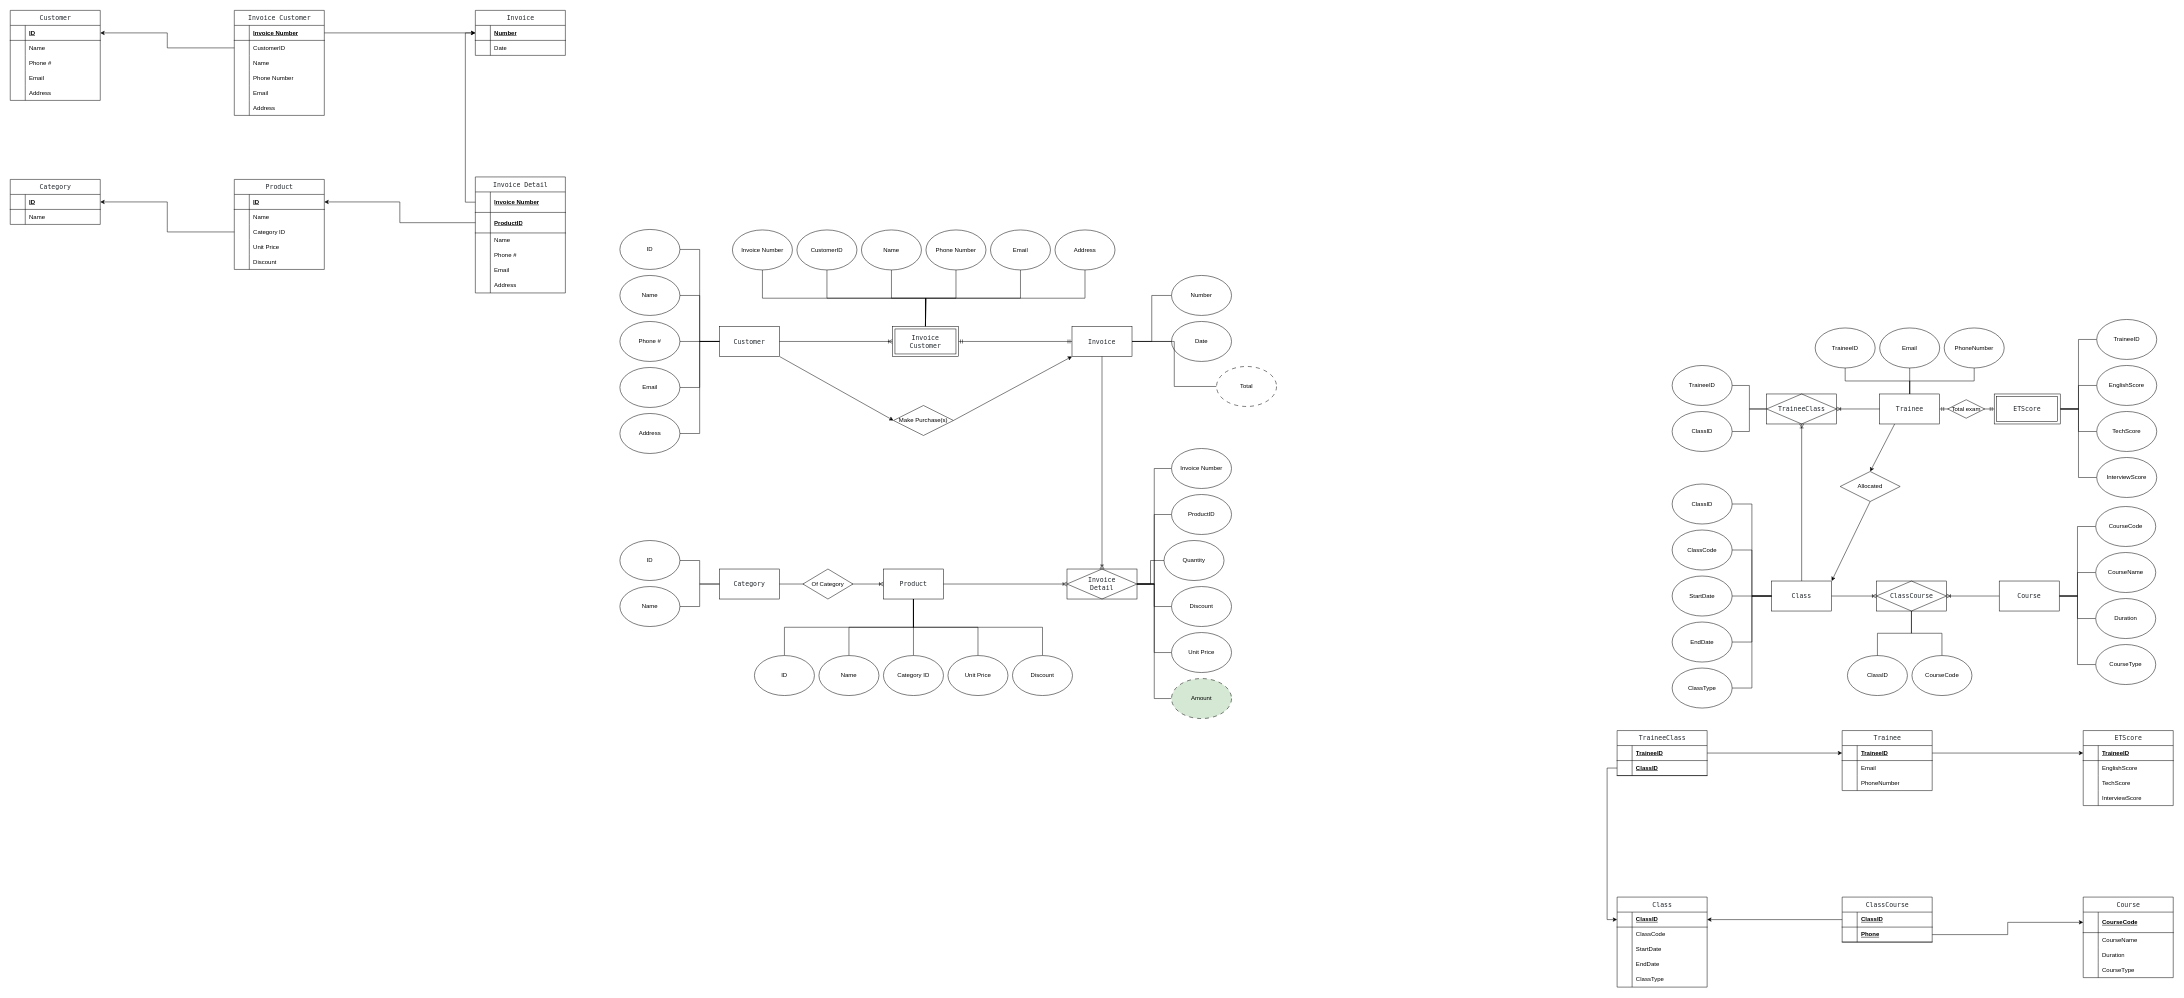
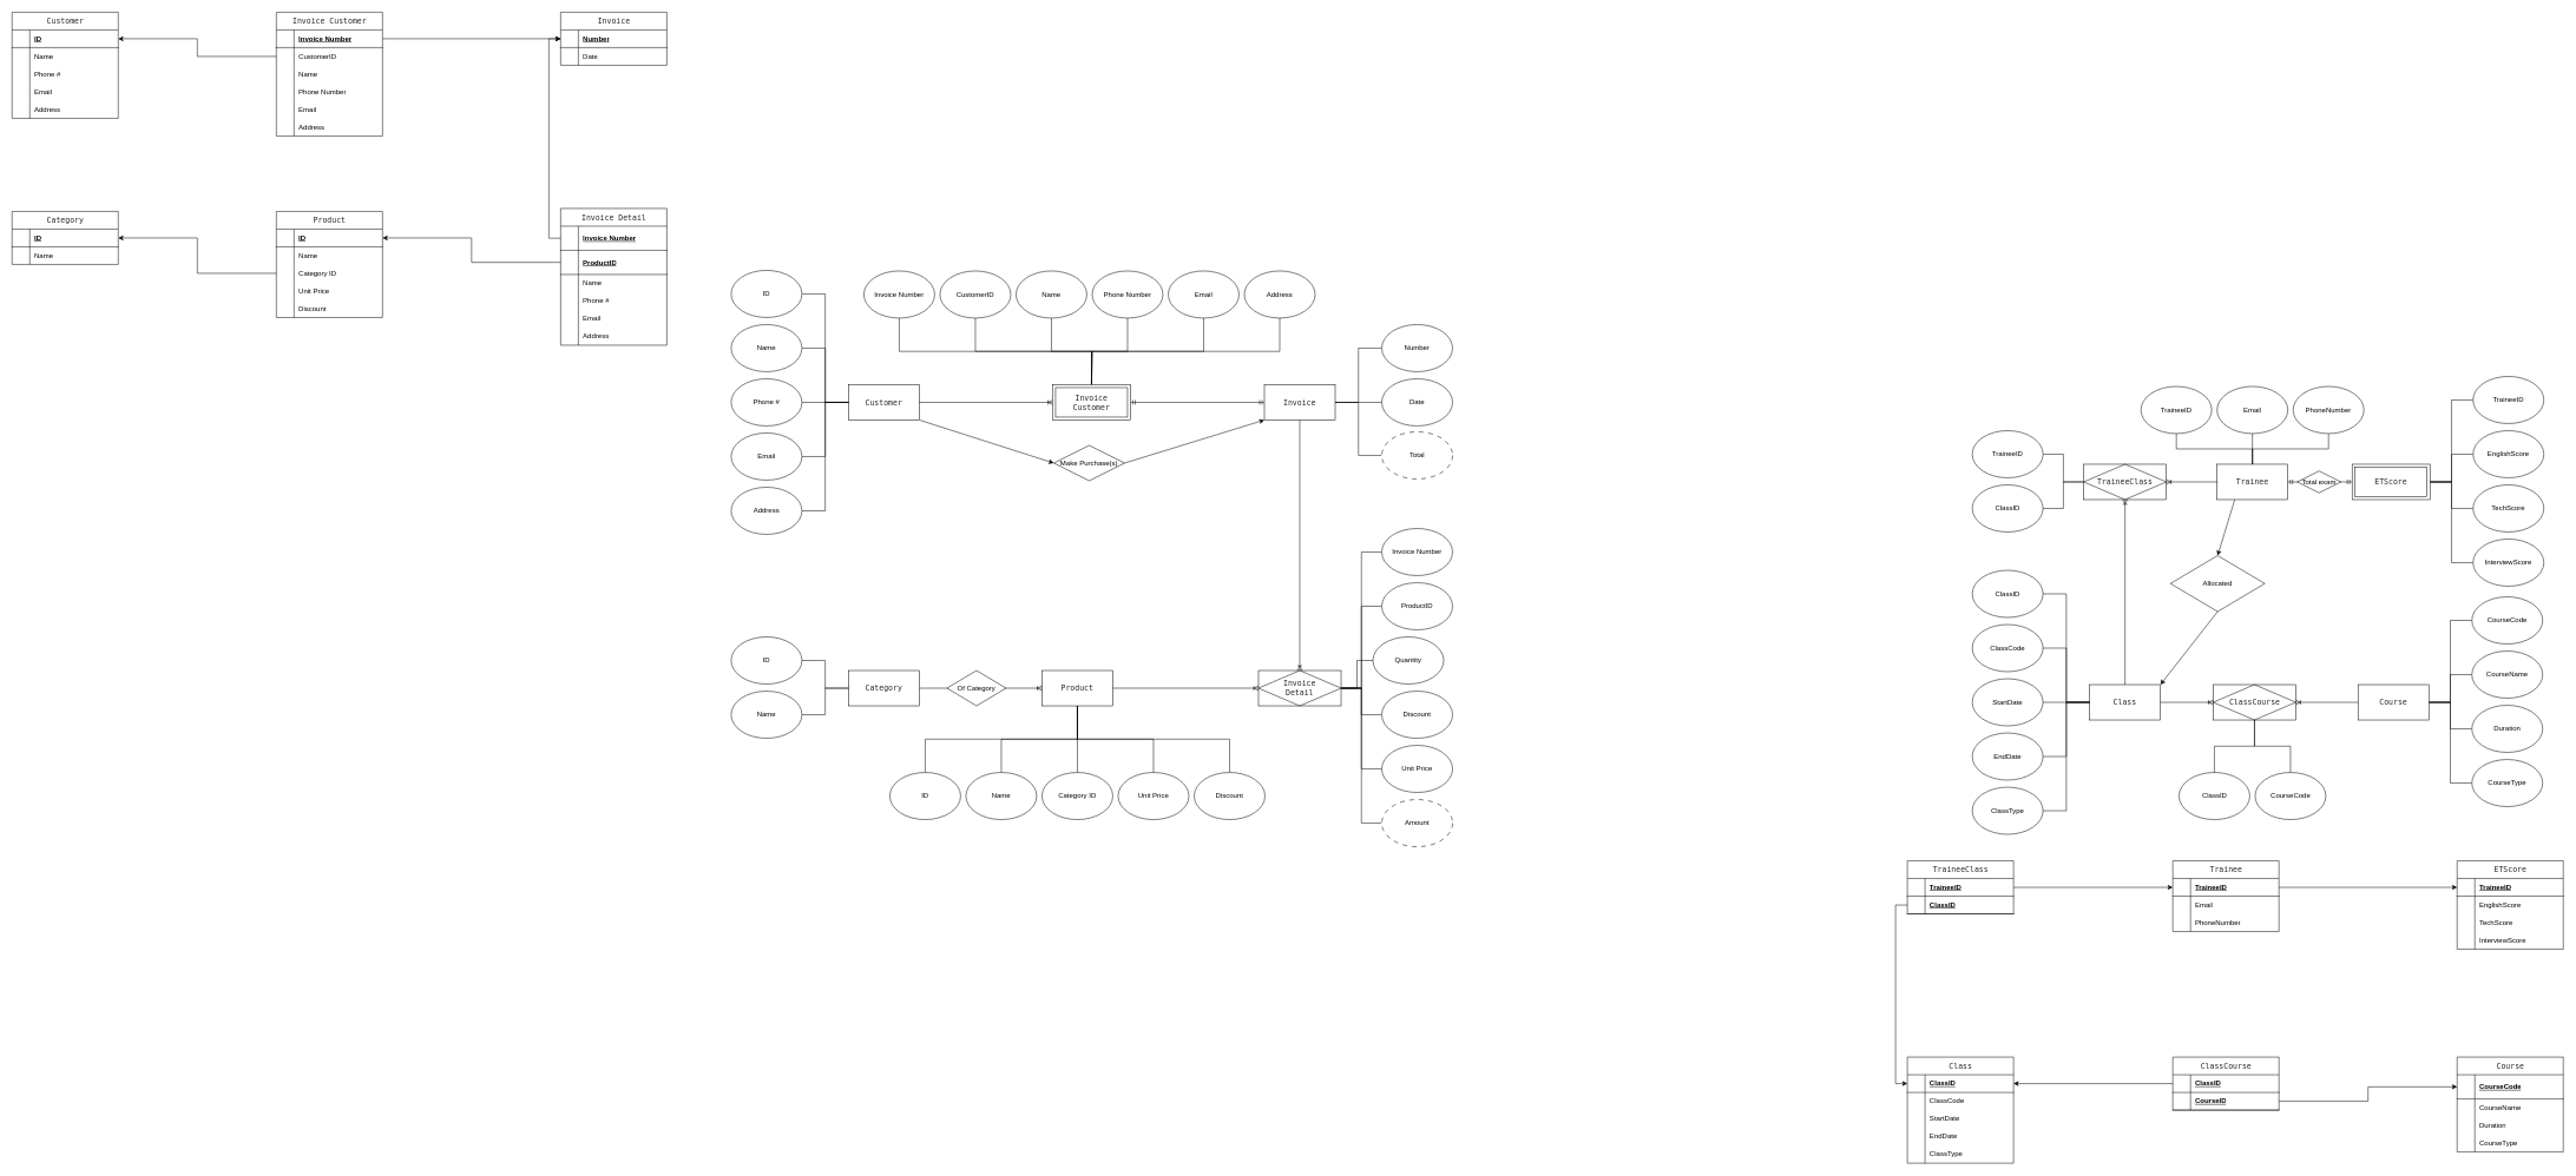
- <mxCell id="22" value="Total" style="ellipse;whiteSpace=wrap;html=1;dashed=1;dashPattern=8 8;direction=east;" parent="1" vertex="1"><mxGeometry x="2432" y="732" width="120" height="80" as="geometry" /></mxCell>
+ <mxCell id="22" value="Total" style="ellipse;whiteSpace=wrap;html=1;dashed=1;dashPattern=8 8;direction=east;" parent="1" vertex="1"><mxGeometry x="2342" y="732" width="120" height="80" as="geometry" /></mxCell>
- <mxCell id="122" value="Make Purchase(s)" style="shape=rhombus;perimeter=rhombusPerimeter;whiteSpace=wrap;html=1;align=center;" vertex="1" parent="1"><mxGeometry x="1786" y="810" width="120" height="60" as="geometry" /></mxCell>
+ <mxCell id="122" value="Make Purchase(s)" style="shape=rhombus;perimeter=rhombusPerimeter;whiteSpace=wrap;html=1;align=center;" vertex="1" parent="1"><mxGeometry x="1786" y="755" width="120" height="60" as="geometry" /></mxCell>
- <mxCell id="125" value="Allocated" style="shape=rhombus;perimeter=rhombusPerimeter;whiteSpace=wrap;html=1;align=center;" vertex="1" parent="1"><mxGeometry x="3679" y="942" width="120" height="60" as="geometry" /></mxCell>
+ <mxCell id="125" value="Allocated" style="shape=rhombus;perimeter=rhombusPerimeter;whiteSpace=wrap;html=1;align=center;" vertex="1" parent="1"><mxGeometry x="3679" y="942" width="160" height="95" as="geometry" /></mxCell>
- <mxCell id="46" value="Amount" style="ellipse;whiteSpace=wrap;html=1;dashed=1;dashPattern=8 8;fillColor=#d5e8d4;" parent="1" vertex="1"><mxGeometry x="2342" y="1356" width="120" height="80" as="geometry" /></mxCell>
+ <mxCell id="46" value="Amount" style="ellipse;whiteSpace=wrap;html=1;dashed=1;dashPattern=8 8;" parent="1" vertex="1"><mxGeometry x="2342" y="1356" width="120" height="80" as="geometry" /></mxCell>
- <mxCell id="220" value="Phone" style="shape=partialRectangle;connectable=0;fillColor=none;top=0;left=0;bottom=0;right=0;align=left;spacingLeft=6;fontStyle=5;overflow=hidden;whiteSpace=wrap;html=1;" vertex="1" parent="218"><mxGeometry x="30" width="150" height="30" as="geometry"><mxRectangle width="150" height="30" as="alternateBounds" /></mxGeometry></mxCell>
+ <mxCell id="220" value="CourseID" style="shape=partialRectangle;connectable=0;fillColor=none;top=0;left=0;bottom=0;right=0;align=left;spacingLeft=6;fontStyle=5;overflow=hidden;whiteSpace=wrap;html=1;" vertex="1" parent="218"><mxGeometry x="30" width="150" height="30" as="geometry"><mxRectangle width="150" height="30" as="alternateBounds" /></mxGeometry></mxCell>
